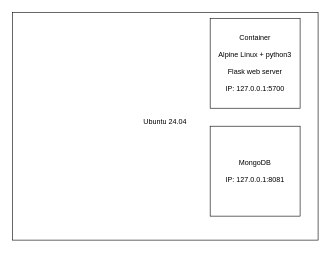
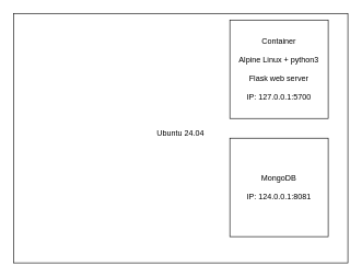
- <mxCell id="4" value="MongoDB&lt;div&gt;&lt;br&gt;&lt;/div&gt;&lt;div&gt;IP: 127.0.0.1:8081&lt;/div&gt;" style="whiteSpace=wrap;html=1;aspect=fixed;" vertex="1" parent="1"><mxGeometry x="350" y="210" width="150" height="150" as="geometry" /></mxCell>
+ <mxCell id="4" value="MongoDB&lt;div&gt;&lt;br&gt;&lt;/div&gt;&lt;div&gt;IP: 124.0.0.1:8081&lt;/div&gt;" style="whiteSpace=wrap;html=1;aspect=fixed;" vertex="1" parent="1"><mxGeometry x="350" y="210" width="150" height="150" as="geometry" /></mxCell>
